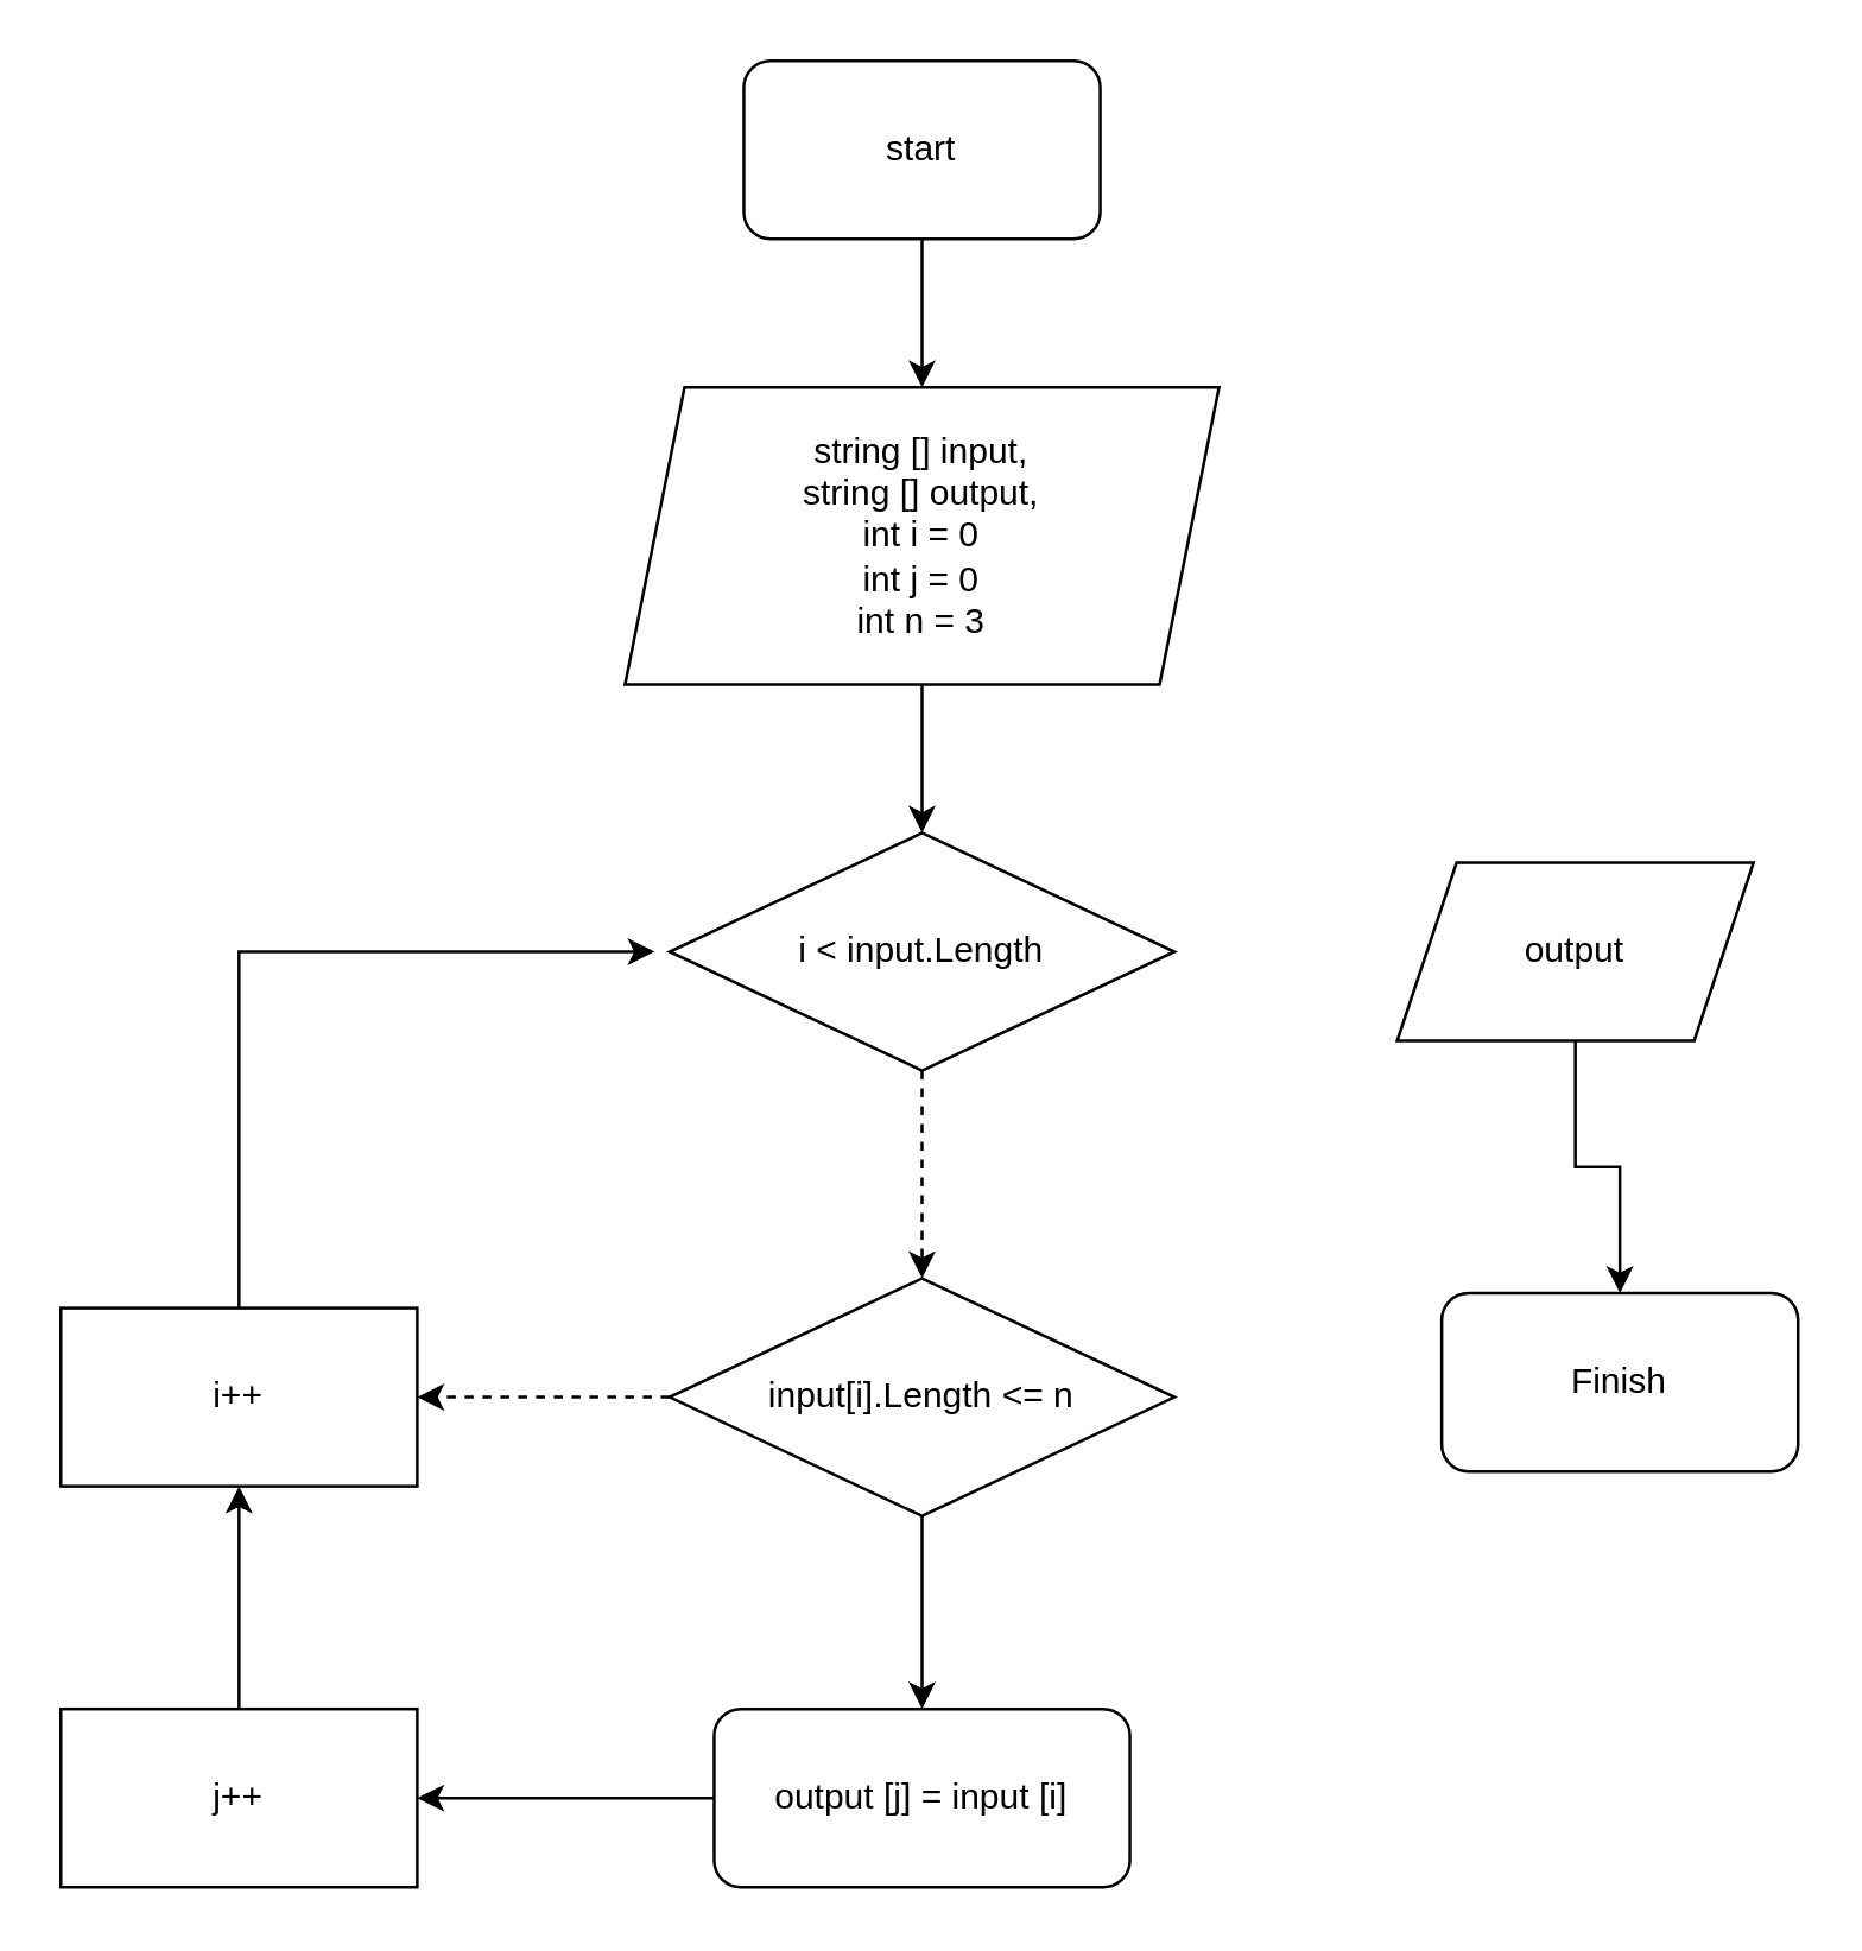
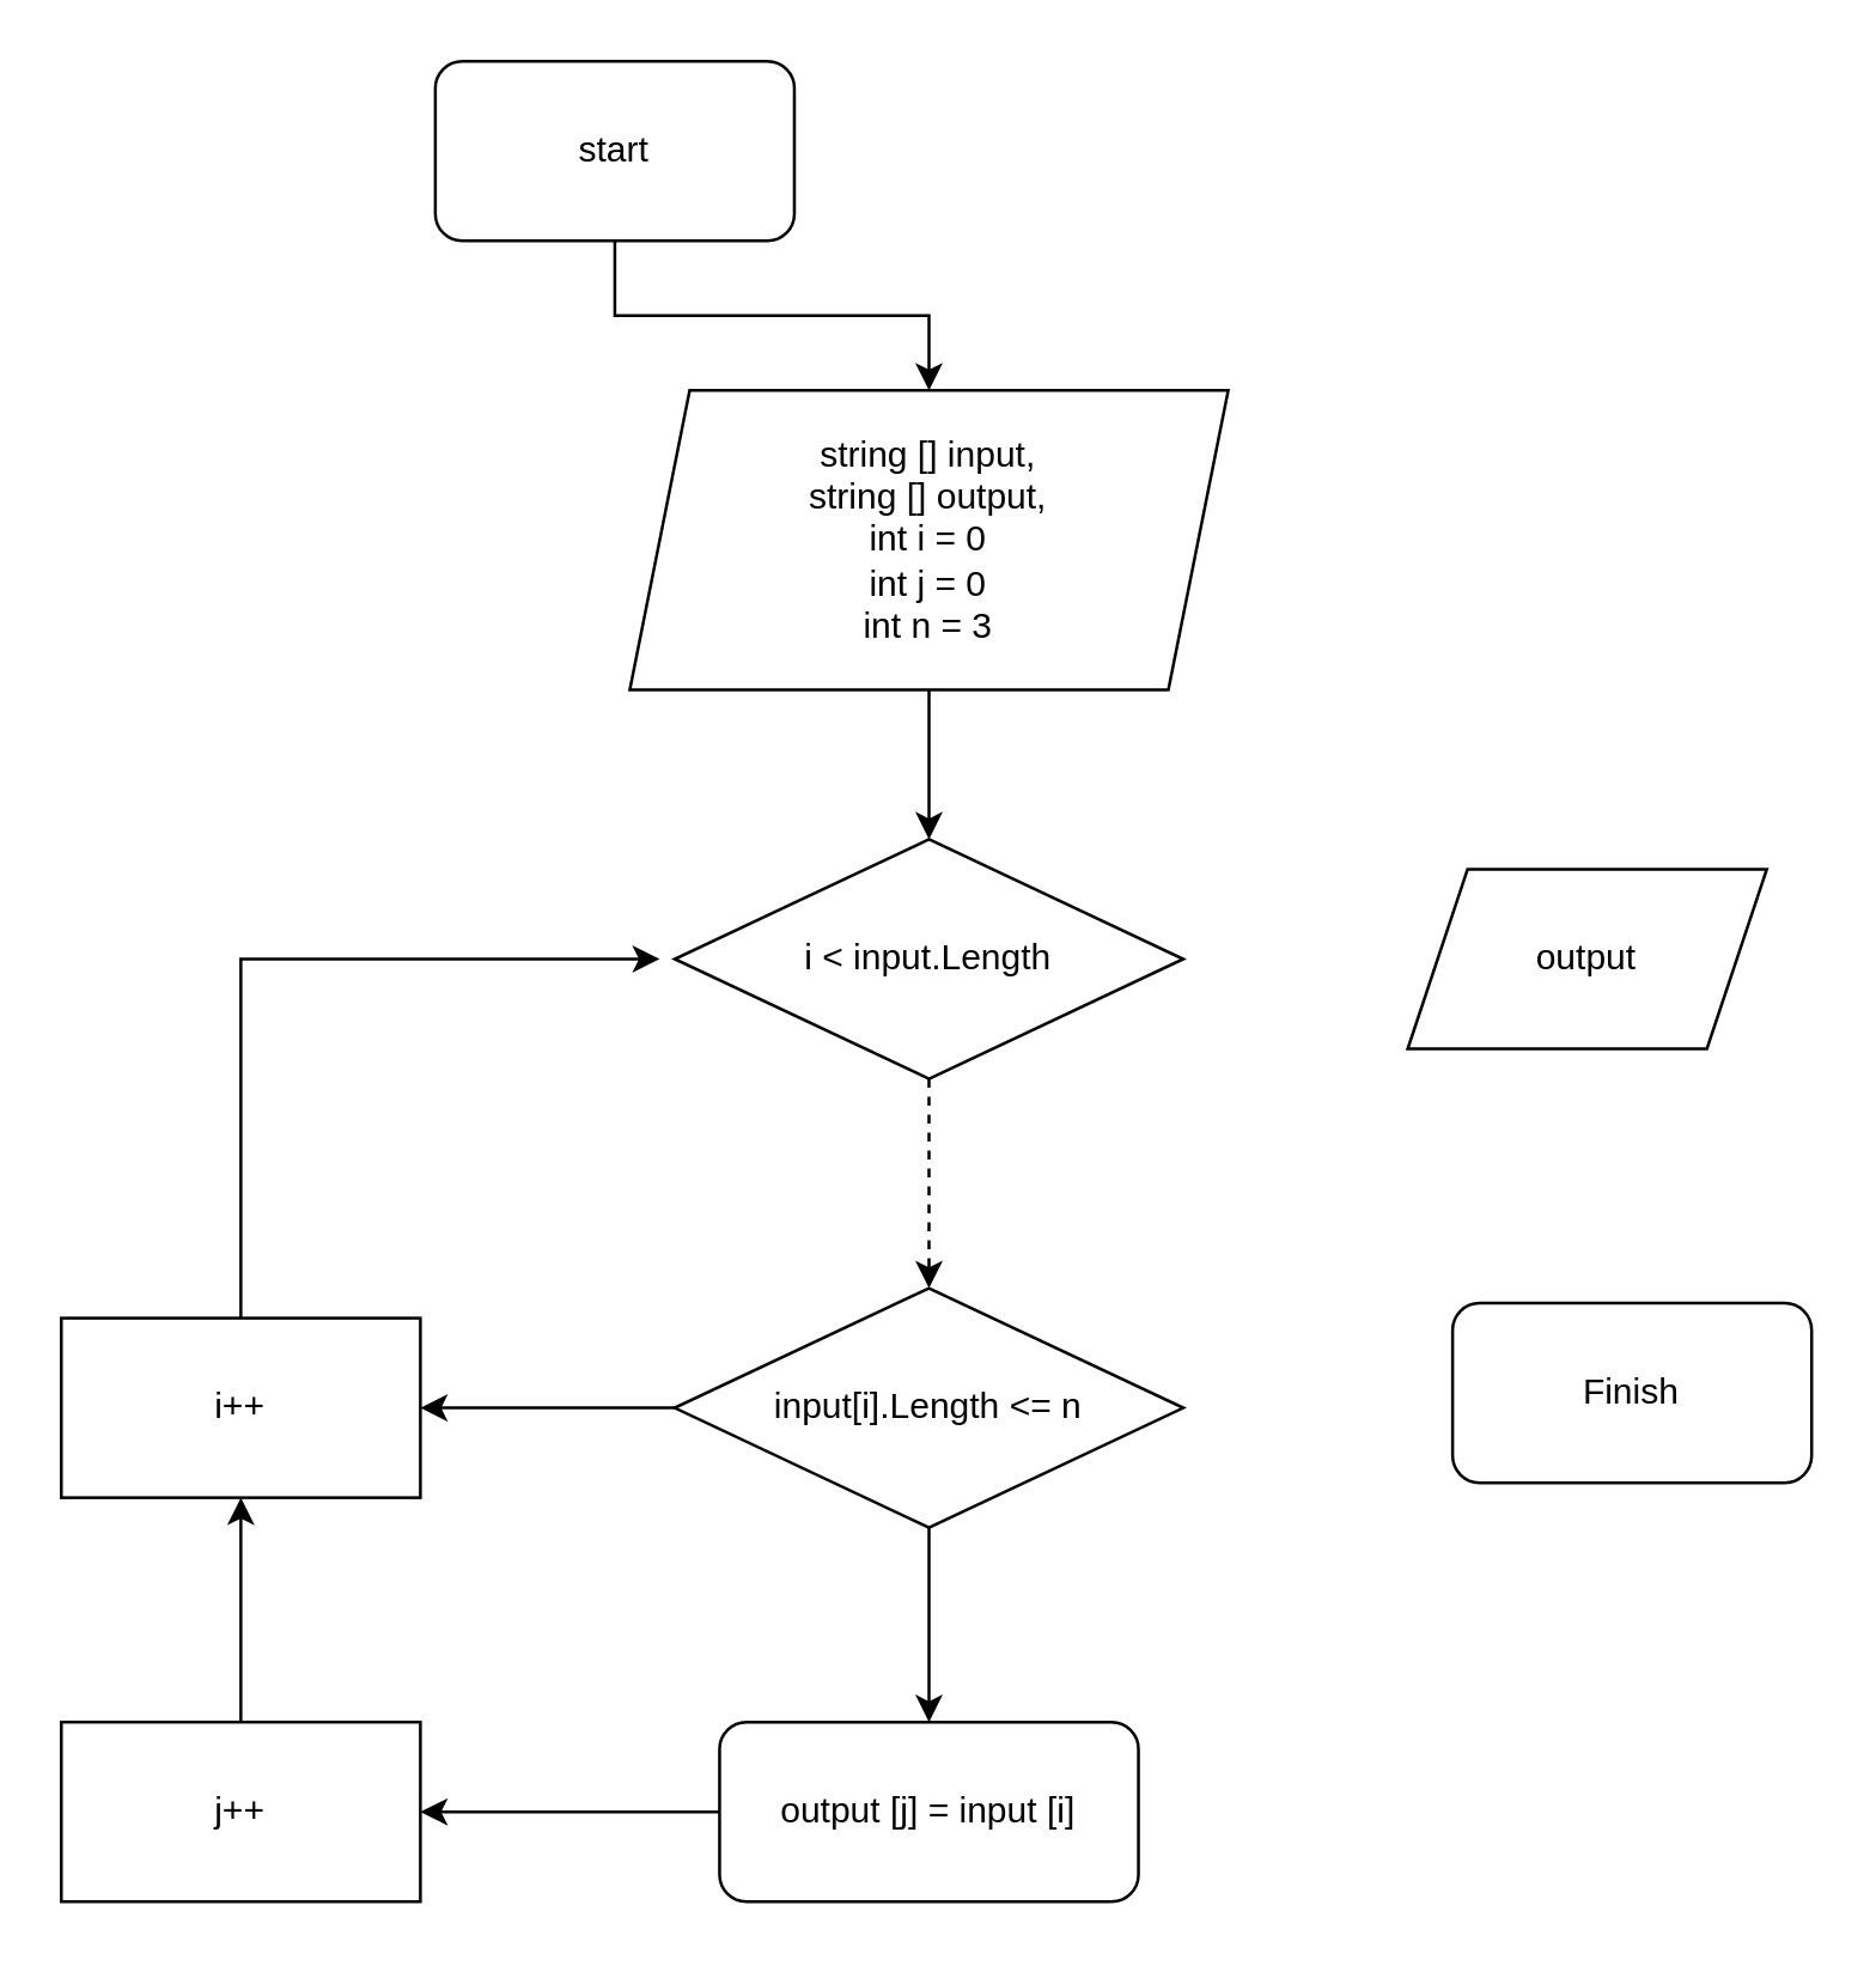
- <mxCell id="3" value="start" style="rounded=1;whiteSpace=wrap;html=1;" parent="1" vertex="1"><mxGeometry x="250" y="20" width="120" height="60" as="geometry" /></mxCell>
+ <mxCell id="3" value="start" style="rounded=1;whiteSpace=wrap;html=1;" parent="1" vertex="1"><mxGeometry x="145" y="20" width="120" height="60" as="geometry" /></mxCell>
- <mxCell id="13" style="edgeStyle=orthogonalEdgeStyle;rounded=0;orthogonalLoop=1;jettySize=auto;html=1;entryX=0.5;entryY=0;entryDx=0;entryDy=0;" parent="1" source="14" target="15" edge="1"><mxGeometry relative="1" as="geometry" /></mxCell>
- <mxCell id="9" style="edgeStyle=orthogonalEdgeStyle;rounded=0;orthogonalLoop=1;jettySize=auto;html=1;entryX=1;entryY=0.5;entryDx=0;entryDy=0;dashed=1;" parent="1" source="10" target="17" edge="1"><mxGeometry relative="1" as="geometry" /></mxCell>
+ <mxCell id="9" style="edgeStyle=orthogonalEdgeStyle;rounded=0;orthogonalLoop=1;jettySize=auto;html=1;entryX=1;entryY=0.5;entryDx=0;entryDy=0;" parent="1" source="10" target="17" edge="1"><mxGeometry relative="1" as="geometry" /></mxCell>
